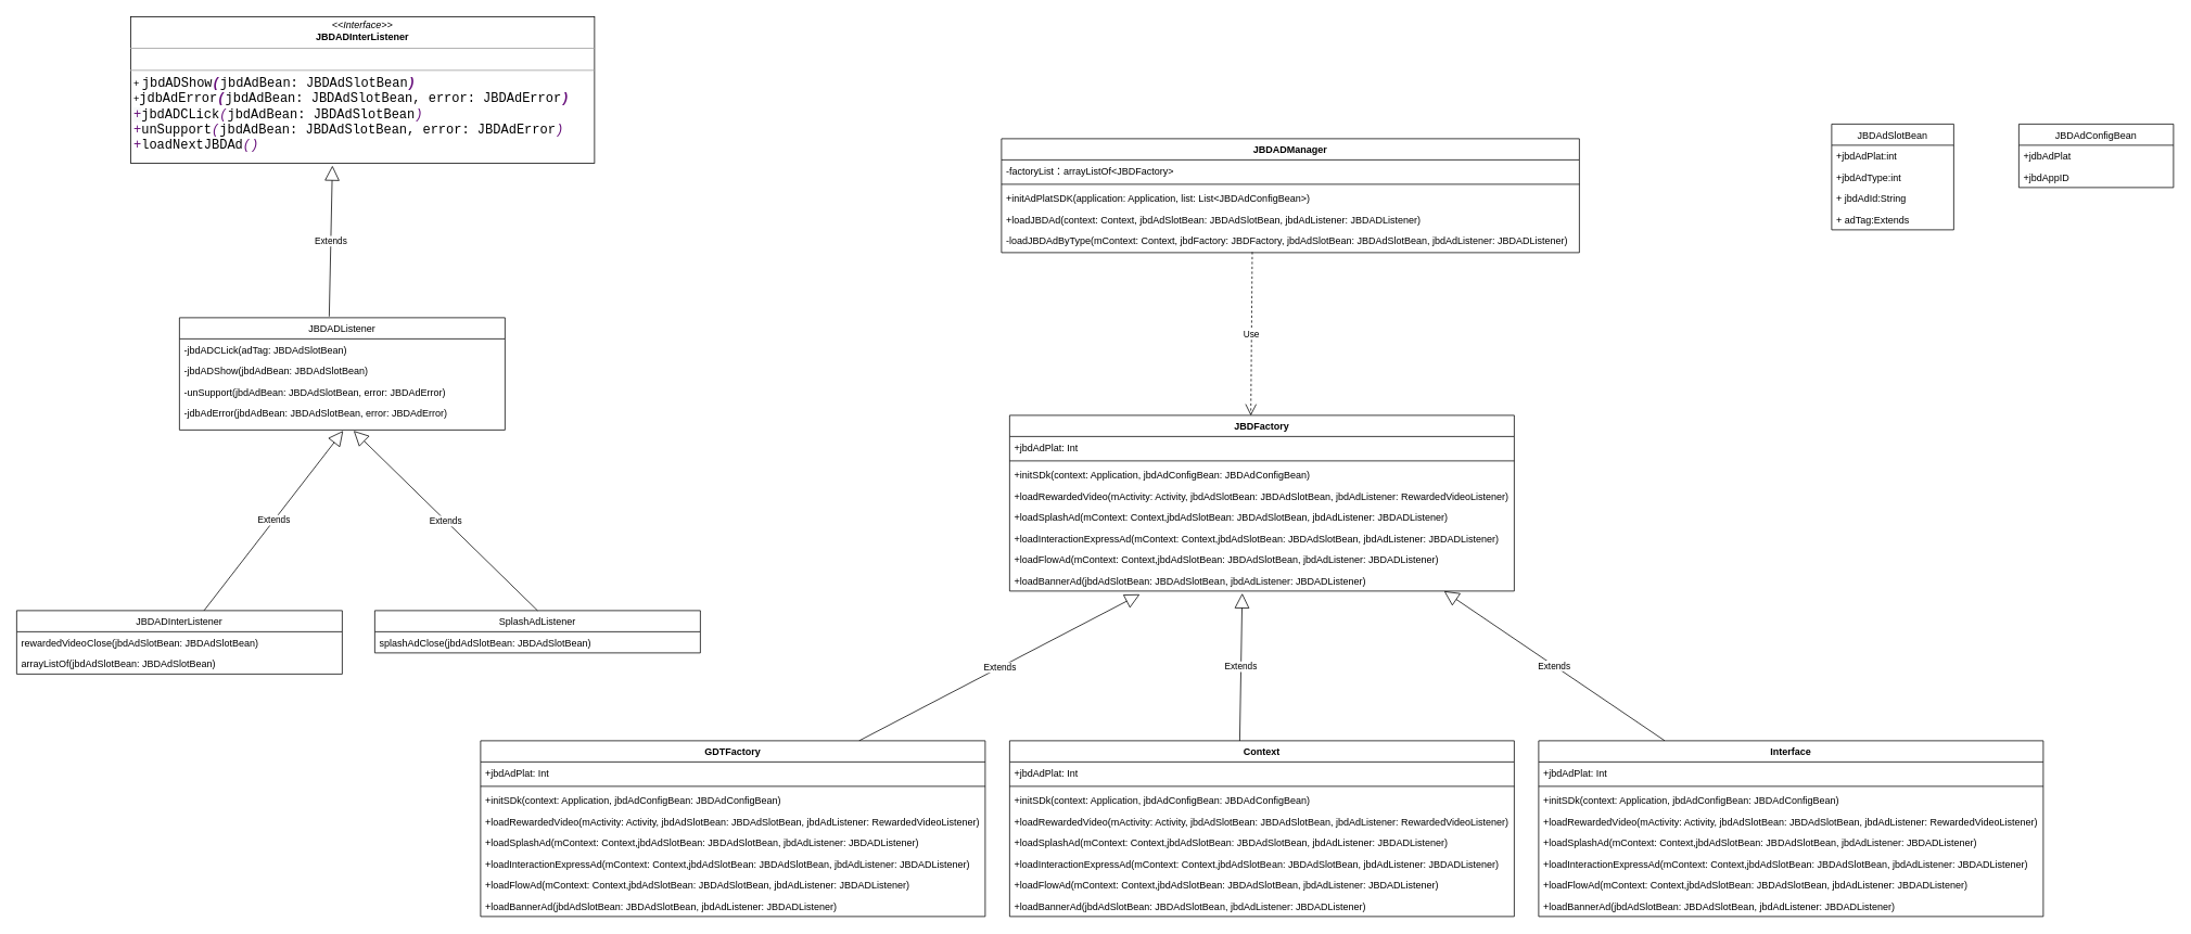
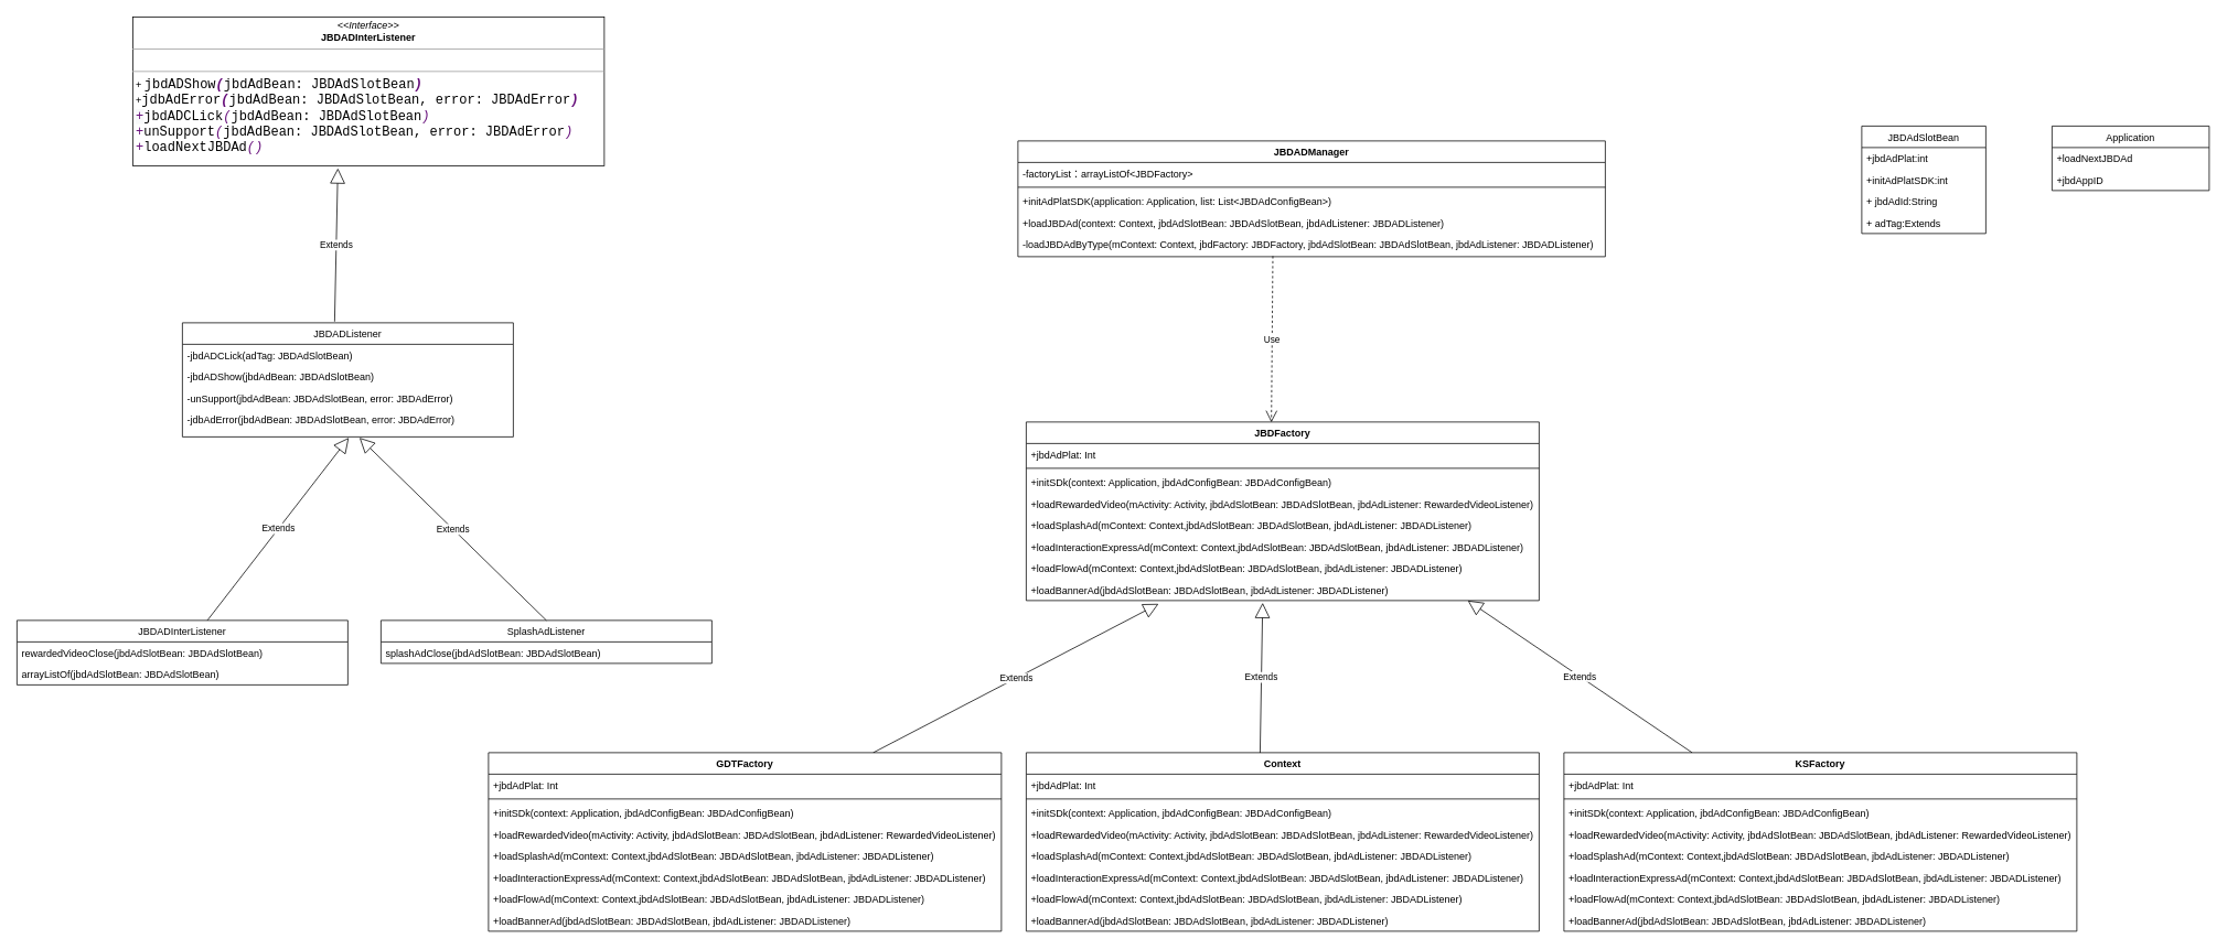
- <mxCell id="67" value="JBDAdConfigBean" style="swimlane;fontStyle=0;childLayout=stackLayout;horizontal=1;startSize=26;fillColor=none;horizontalStack=0;resizeParent=1;resizeParentMax=0;resizeLast=0;collapsible=1;marginBottom=0;" vertex="1" parent="1"><mxGeometry x="2480" y="152" width="190" height="78" as="geometry" /></mxCell>
+ <mxCell id="67" value="Application" style="swimlane;fontStyle=0;childLayout=stackLayout;horizontal=1;startSize=26;fillColor=none;horizontalStack=0;resizeParent=1;resizeParentMax=0;resizeLast=0;collapsible=1;marginBottom=0;" vertex="1" parent="1"><mxGeometry x="2480" y="152" width="190" height="78" as="geometry" /></mxCell>
- <mxCell id="68" value="+jdbAdPlat" style="text;strokeColor=none;fillColor=none;align=left;verticalAlign=top;spacingLeft=4;spacingRight=4;overflow=hidden;rotatable=0;points=[[0,0.5],[1,0.5]];portConstraint=eastwest;" vertex="1" parent="67"><mxGeometry y="26" width="190" height="26" as="geometry" /></mxCell>
+ <mxCell id="68" value="+loadNextJBDAd" style="text;strokeColor=none;fillColor=none;align=left;verticalAlign=top;spacingLeft=4;spacingRight=4;overflow=hidden;rotatable=0;points=[[0,0.5],[1,0.5]];portConstraint=eastwest;" vertex="1" parent="67"><mxGeometry y="26" width="190" height="26" as="geometry" /></mxCell>
- <mxCell id="64" value="+jbdAdType:int" style="text;strokeColor=none;fillColor=none;align=left;verticalAlign=top;spacingLeft=4;spacingRight=4;overflow=hidden;rotatable=0;points=[[0,0.5],[1,0.5]];portConstraint=eastwest;" vertex="1" parent="62"><mxGeometry y="52" width="150" height="26" as="geometry" /></mxCell>
+ <mxCell id="64" value="+initAdPlatSDK:int" style="text;strokeColor=none;fillColor=none;align=left;verticalAlign=top;spacingLeft=4;spacingRight=4;overflow=hidden;rotatable=0;points=[[0,0.5],[1,0.5]];portConstraint=eastwest;" vertex="1" parent="62"><mxGeometry y="52" width="150" height="26" as="geometry" /></mxCell>
- <mxCell id="41" value="Interface" style="swimlane;fontStyle=1;align=center;verticalAlign=top;childLayout=stackLayout;horizontal=1;startSize=26;horizontalStack=0;resizeParent=1;resizeParentMax=0;resizeLast=0;collapsible=1;marginBottom=0;" vertex="1" parent="1"><mxGeometry x="1890" y="910" width="620" height="216" as="geometry" /></mxCell>
+ <mxCell id="41" value="KSFactory" style="swimlane;fontStyle=1;align=center;verticalAlign=top;childLayout=stackLayout;horizontal=1;startSize=26;horizontalStack=0;resizeParent=1;resizeParentMax=0;resizeLast=0;collapsible=1;marginBottom=0;" vertex="1" parent="1"><mxGeometry x="1890" y="910" width="620" height="216" as="geometry" /></mxCell>
